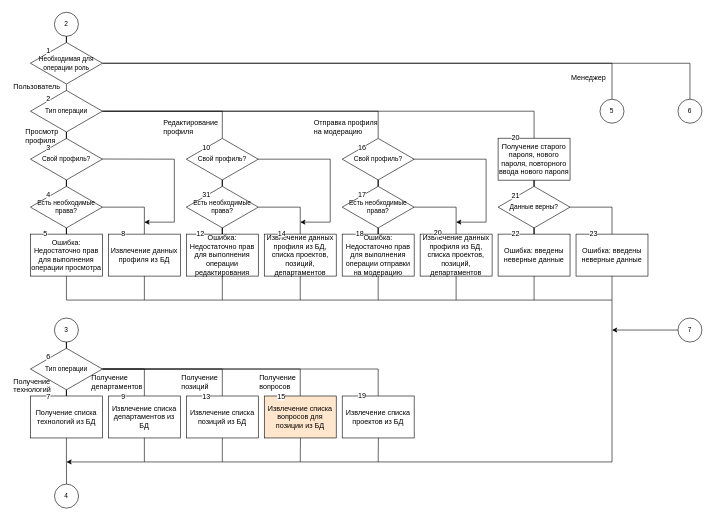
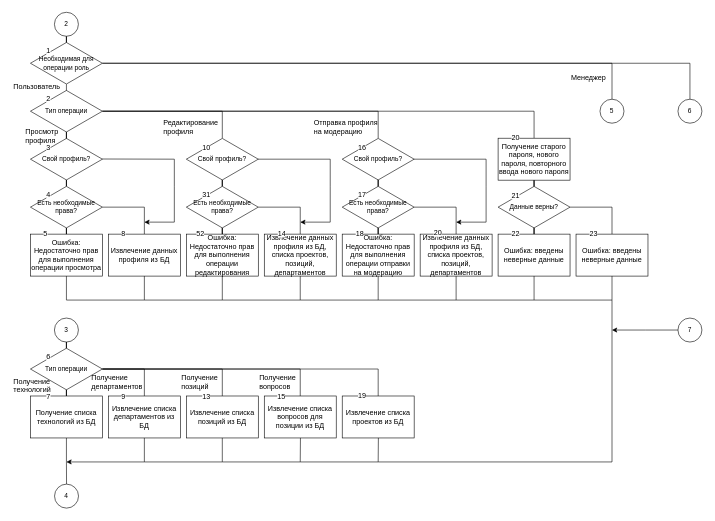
- <mxCell id="93" value="12&lt;br&gt;" style="text;html=1;resizable=0;points=[];autosize=1;align=left;verticalAlign=top;spacingTop=-4;fontColor=#000000;labelBorderColor=none;labelBackgroundColor=#ffffff;aspect=fixed;" vertex="1" parent="1"><mxGeometry x="325" y="380" width="30" height="20" as="geometry" /></mxCell>
+ <mxCell id="93" value="52&lt;br&gt;" style="text;html=1;resizable=0;points=[];autosize=1;align=left;verticalAlign=top;spacingTop=-4;fontColor=#000000;labelBorderColor=none;labelBackgroundColor=#ffffff;aspect=fixed;" vertex="1" parent="1"><mxGeometry x="325" y="380" width="30" height="20" as="geometry" /></mxCell>
- <mxCell id="60" value="Извлечение списка вопросов для позиции из БД&lt;br&gt;" style="rounded=0;whiteSpace=wrap;html=1;fillColor=#ffe6cc;" vertex="1" parent="1"><mxGeometry x="440" y="660" width="120" height="70" as="geometry" /></mxCell>
+ <mxCell id="60" value="Извлечение списка вопросов для позиции из БД&lt;br&gt;" style="rounded=0;whiteSpace=wrap;html=1;" vertex="1" parent="1"><mxGeometry x="440" y="660" width="120" height="70" as="geometry" /></mxCell>
